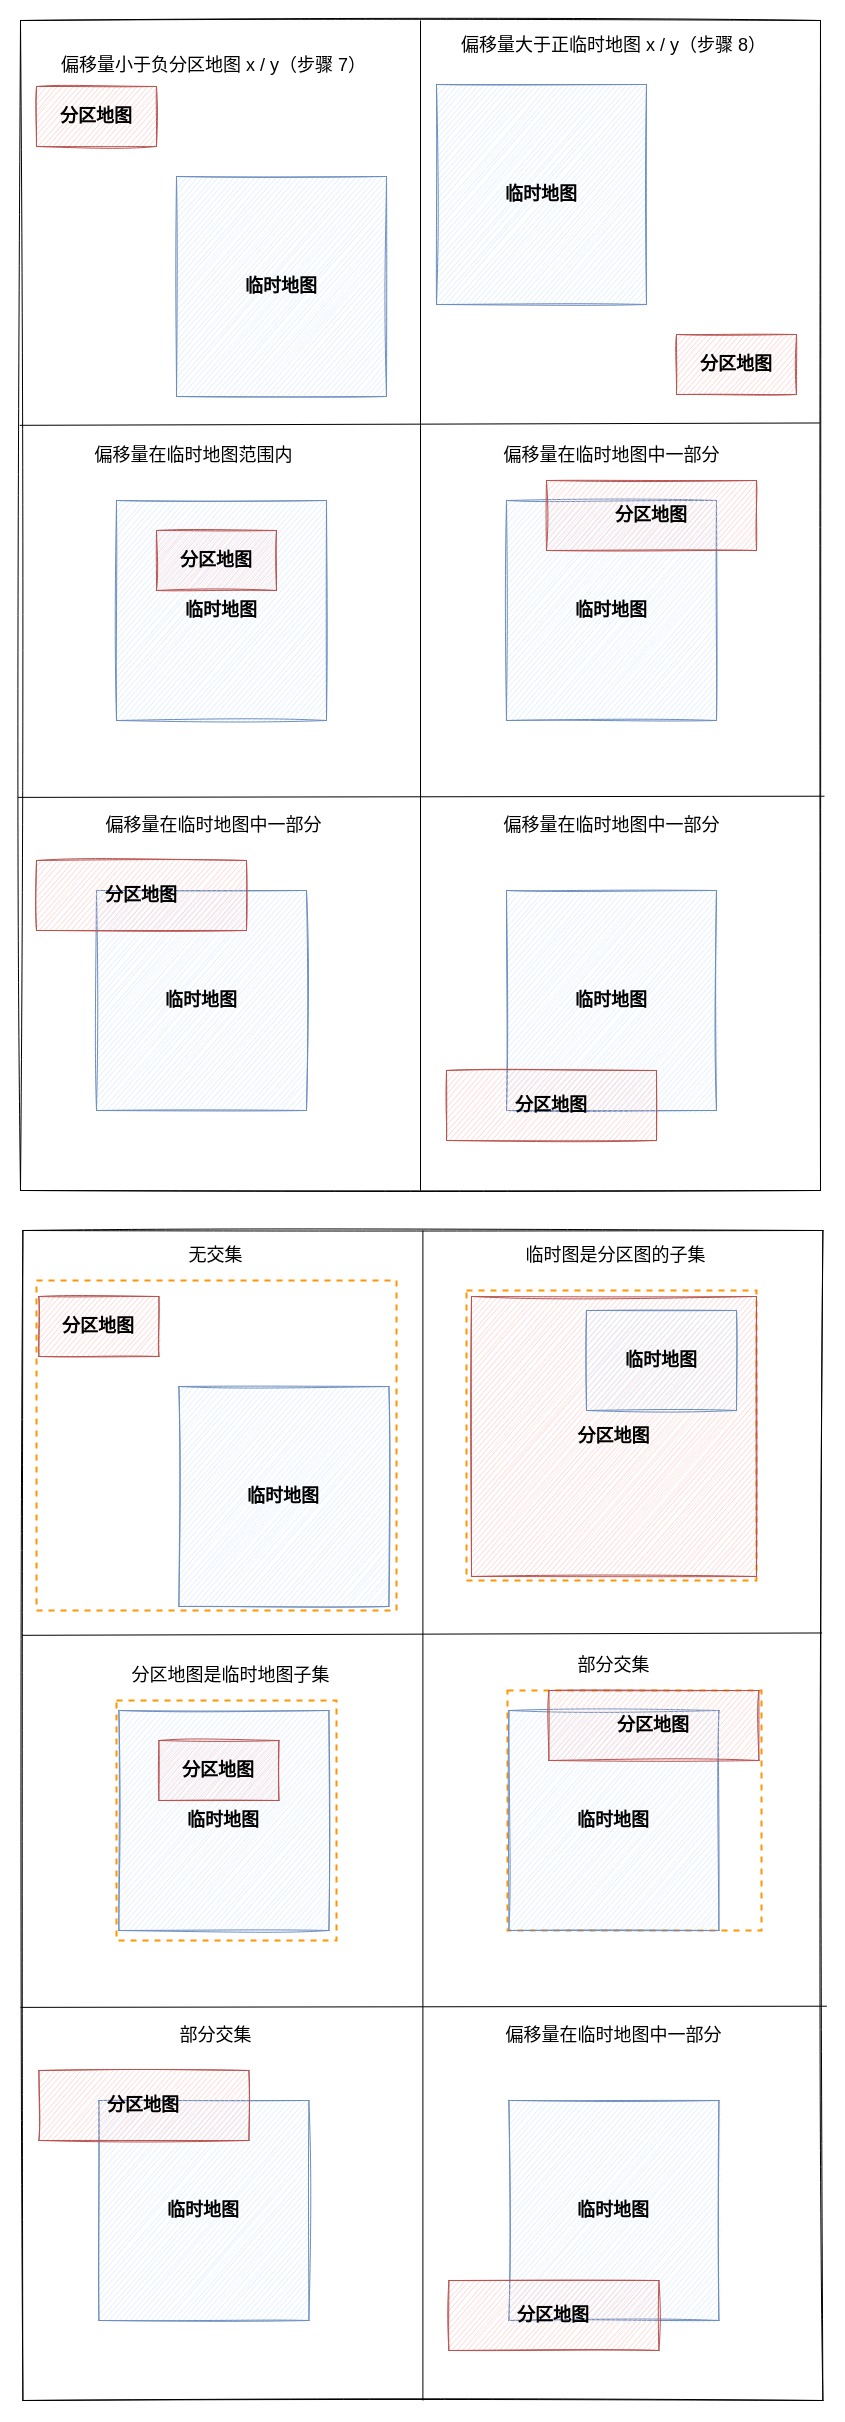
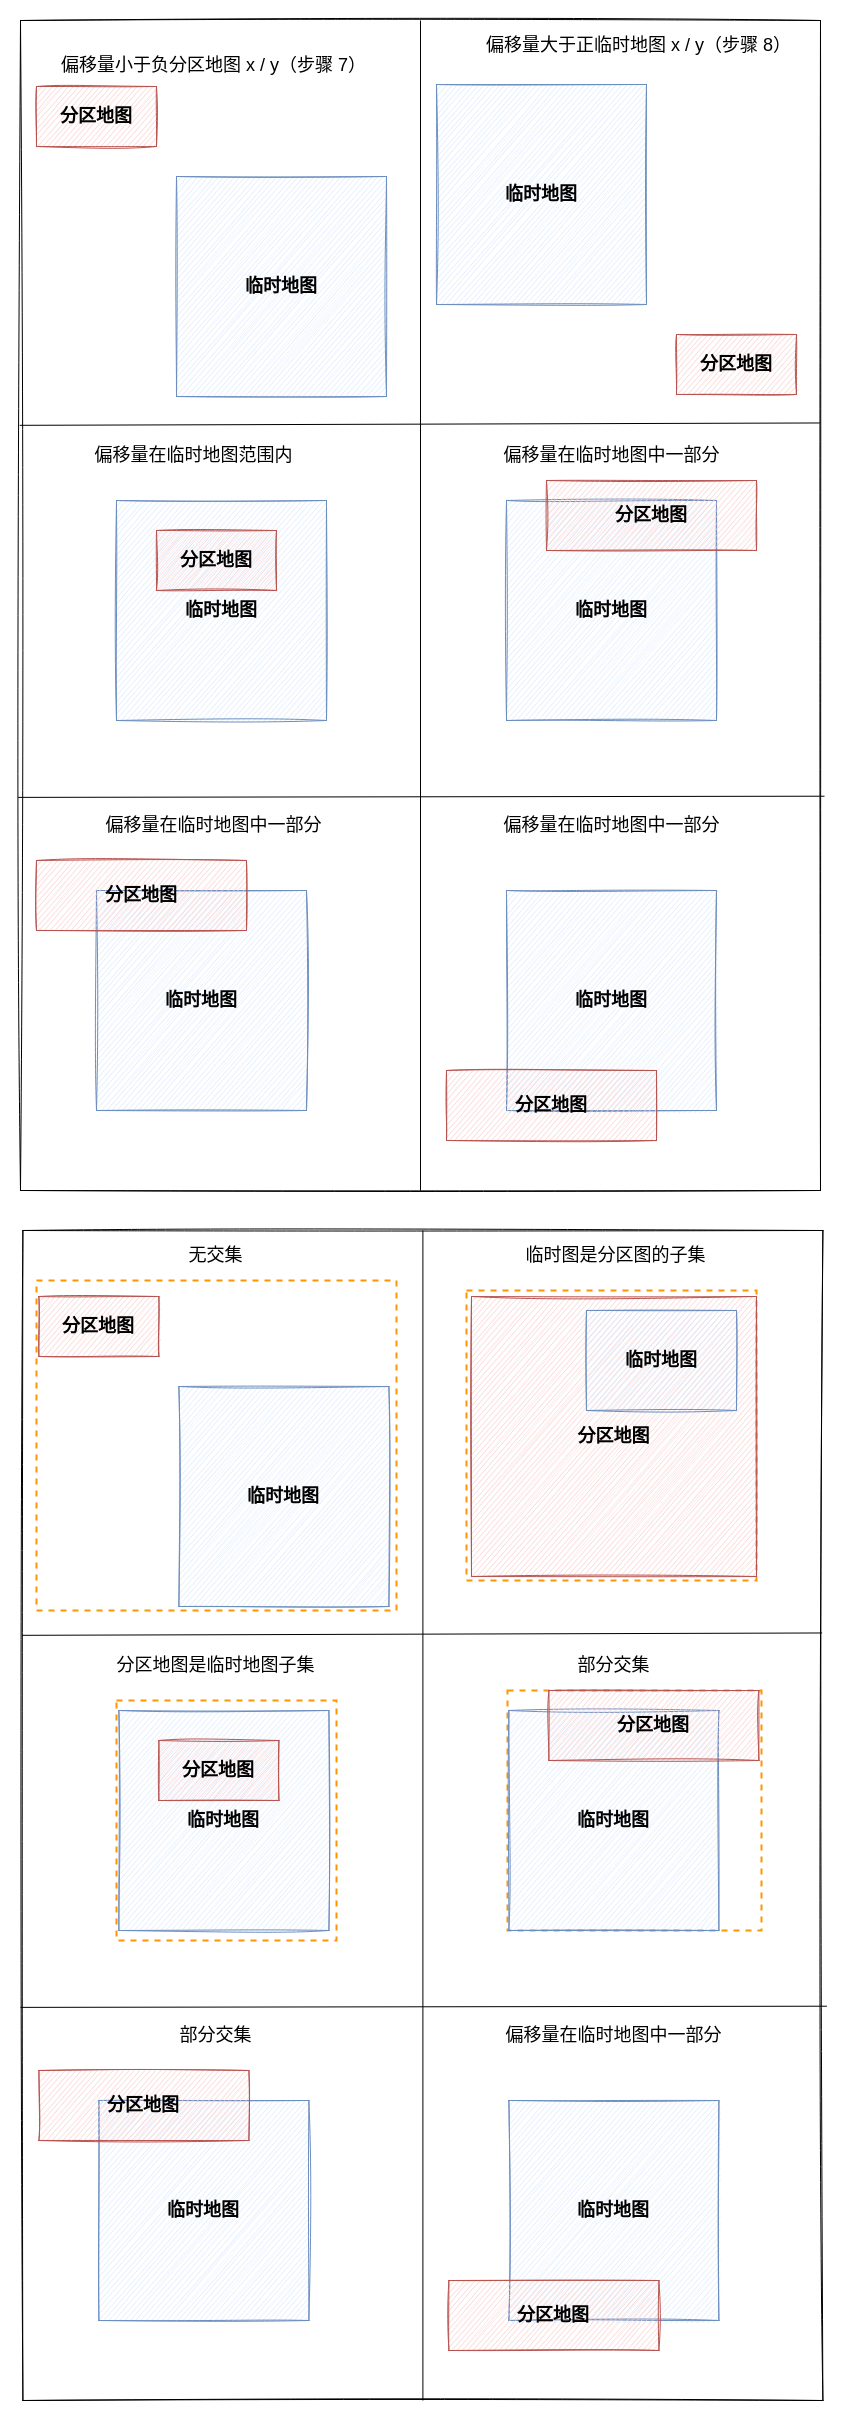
- <mxCell id="24" value="偏移量大于正临时地图 x / y（步骤 8）" style="text;html=1;strokeColor=none;fillColor=none;align=center;verticalAlign=middle;whiteSpace=wrap;rounded=0;glass=0;sketch=1;fontSize=18;" parent="1" vertex="1"><mxGeometry x="446" y="30" width="335" height="30" as="geometry" /></mxCell>
+ <mxCell id="24" value="偏移量大于正临时地图 x / y（步骤 8）" style="text;html=1;strokeColor=none;fillColor=none;align=center;verticalAlign=middle;whiteSpace=wrap;rounded=0;glass=0;sketch=1;fontSize=18;" parent="1" vertex="1"><mxGeometry x="471" y="30" width="335" height="30" as="geometry" /></mxCell>
- <mxCell id="46" value="分区地图是临时地图子集" style="text;html=1;strokeColor=none;fillColor=none;align=center;verticalAlign=middle;whiteSpace=wrap;rounded=0;glass=0;sketch=1;fontSize=18;" vertex="1" parent="1"><mxGeometry x="63.4" y="1660" width="335" height="30" as="geometry" /></mxCell>
+ <mxCell id="46" value="分区地图是临时地图子集" style="text;html=1;strokeColor=none;fillColor=none;align=center;verticalAlign=middle;whiteSpace=wrap;rounded=0;glass=0;sketch=1;fontSize=18;" vertex="1" parent="1"><mxGeometry x="48.4" y="1650" width="335" height="30" as="geometry" /></mxCell>
